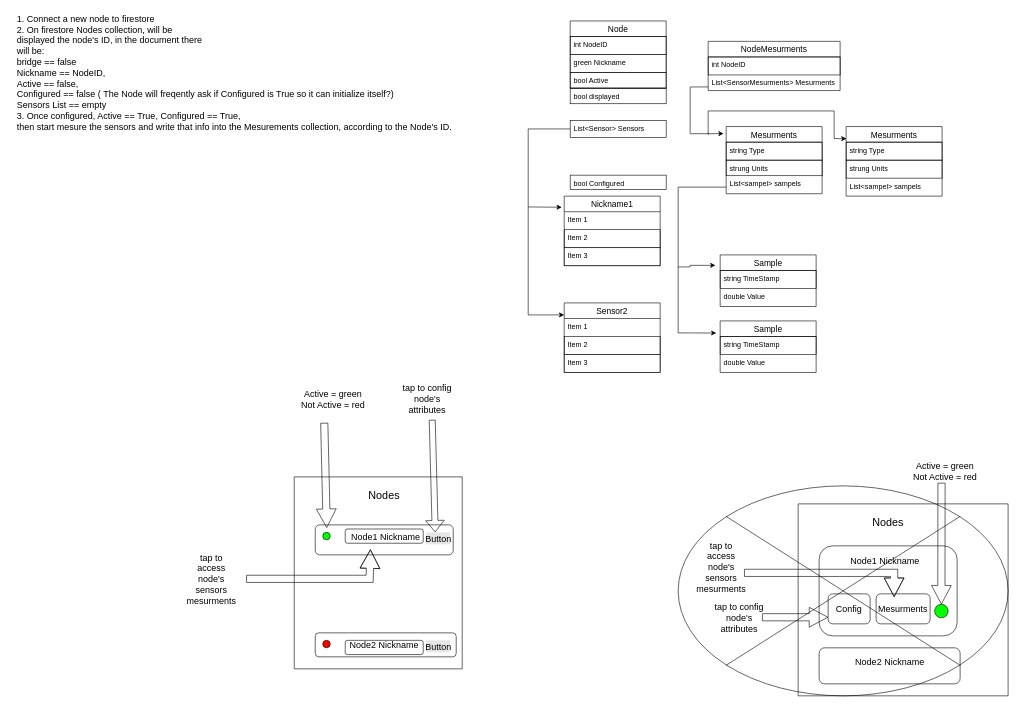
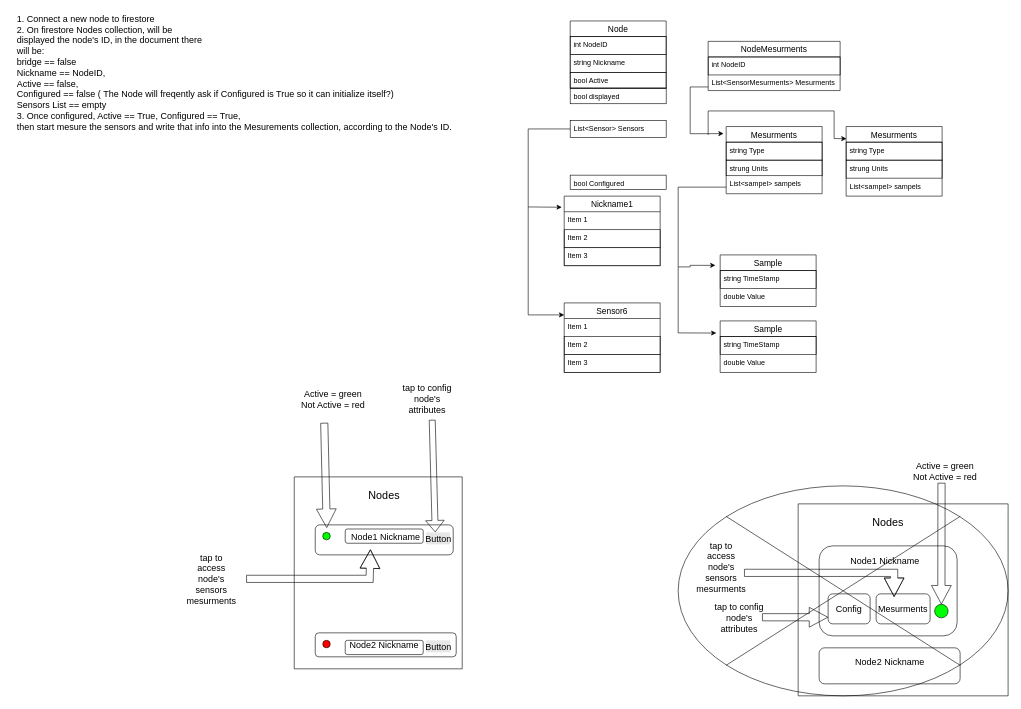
- <mxCell id="8" value="green Nickname" style="text;strokeColor=#212121;fillColor=none;spacingLeft=4;spacingRight=4;overflow=hidden;rotatable=0;points=[[0,0.5],[1,0.5]];portConstraint=eastwest;fontSize=12;" vertex="1" parent="6"><mxGeometry y="56" width="160" height="30" as="geometry" /></mxCell>
+ <mxCell id="8" value="string Nickname" style="text;strokeColor=#212121;fillColor=none;spacingLeft=4;spacingRight=4;overflow=hidden;rotatable=0;points=[[0,0.5],[1,0.5]];portConstraint=eastwest;fontSize=12;" vertex="1" parent="6"><mxGeometry y="56" width="160" height="30" as="geometry" /></mxCell>
- <mxCell id="31" value="Sensor2" style="swimlane;fontStyle=0;childLayout=stackLayout;horizontal=1;startSize=26;horizontalStack=0;resizeParent=1;resizeParentMax=0;resizeLast=0;collapsible=1;marginBottom=0;align=center;fontSize=14;" vertex="1" parent="1"><mxGeometry x="940" y="504" width="160" height="116" as="geometry" /></mxCell>
+ <mxCell id="31" value="Sensor6" style="swimlane;fontStyle=0;childLayout=stackLayout;horizontal=1;startSize=26;horizontalStack=0;resizeParent=1;resizeParentMax=0;resizeLast=0;collapsible=1;marginBottom=0;align=center;fontSize=14;" vertex="1" parent="1"><mxGeometry x="940" y="504" width="160" height="116" as="geometry" /></mxCell>
